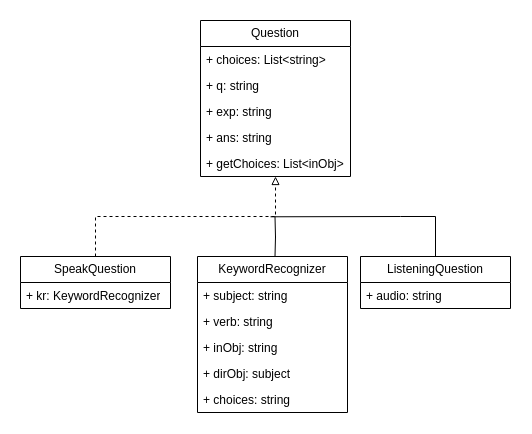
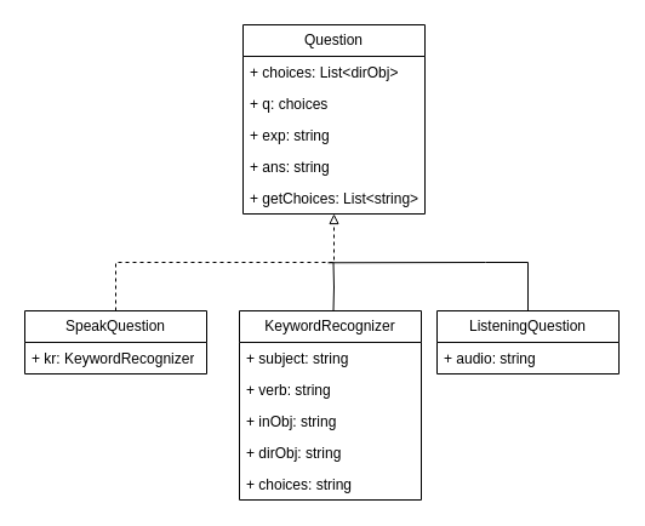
- <mxCell id="3" value="+ choices: List&amp;lt;string&amp;gt;" style="text;strokeColor=none;fillColor=none;align=left;verticalAlign=top;spacingLeft=4;spacingRight=4;overflow=hidden;rotatable=0;points=[[0,0.5],[1,0.5]];portConstraint=eastwest;whiteSpace=wrap;html=1;" vertex="1" parent="2"><mxGeometry y="26" width="150" height="26" as="geometry" /></mxCell>
+ <mxCell id="3" value="+ choices: List&amp;lt;dirObj&amp;gt;" style="text;strokeColor=none;fillColor=none;align=left;verticalAlign=top;spacingLeft=4;spacingRight=4;overflow=hidden;rotatable=0;points=[[0,0.5],[1,0.5]];portConstraint=eastwest;whiteSpace=wrap;html=1;" vertex="1" parent="2"><mxGeometry y="26" width="150" height="26" as="geometry" /></mxCell>
- <mxCell id="4" value="+ q: string" style="text;strokeColor=none;fillColor=none;align=left;verticalAlign=top;spacingLeft=4;spacingRight=4;overflow=hidden;rotatable=0;points=[[0,0.5],[1,0.5]];portConstraint=eastwest;whiteSpace=wrap;html=1;" vertex="1" parent="2"><mxGeometry y="52" width="150" height="26" as="geometry" /></mxCell>
+ <mxCell id="4" value="+ q: choices" style="text;strokeColor=none;fillColor=none;align=left;verticalAlign=top;spacingLeft=4;spacingRight=4;overflow=hidden;rotatable=0;points=[[0,0.5],[1,0.5]];portConstraint=eastwest;whiteSpace=wrap;html=1;" vertex="1" parent="2"><mxGeometry y="52" width="150" height="26" as="geometry" /></mxCell>
- <mxCell id="7" value="+ getChoices: List&amp;lt;inObj&amp;gt;" style="text;strokeColor=none;fillColor=none;align=left;verticalAlign=top;spacingLeft=4;spacingRight=4;overflow=hidden;rotatable=0;points=[[0,0.5],[1,0.5]];portConstraint=eastwest;whiteSpace=wrap;html=1;" vertex="1" parent="2"><mxGeometry y="130" width="150" height="26" as="geometry" /></mxCell>
+ <mxCell id="7" value="+ getChoices: List&amp;lt;string&amp;gt;" style="text;strokeColor=none;fillColor=none;align=left;verticalAlign=top;spacingLeft=4;spacingRight=4;overflow=hidden;rotatable=0;points=[[0,0.5],[1,0.5]];portConstraint=eastwest;whiteSpace=wrap;html=1;" vertex="1" parent="2"><mxGeometry y="130" width="150" height="26" as="geometry" /></mxCell>
- <mxCell id="16" value="+ dirObj: subject" style="text;strokeColor=none;fillColor=none;align=left;verticalAlign=top;spacingLeft=4;spacingRight=4;overflow=hidden;rotatable=0;points=[[0,0.5],[1,0.5]];portConstraint=eastwest;whiteSpace=wrap;html=1;" vertex="1" parent="12"><mxGeometry y="104" width="150" height="26" as="geometry" /></mxCell>
+ <mxCell id="16" value="+ dirObj: string" style="text;strokeColor=none;fillColor=none;align=left;verticalAlign=top;spacingLeft=4;spacingRight=4;overflow=hidden;rotatable=0;points=[[0,0.5],[1,0.5]];portConstraint=eastwest;whiteSpace=wrap;html=1;" vertex="1" parent="12"><mxGeometry y="104" width="150" height="26" as="geometry" /></mxCell>
